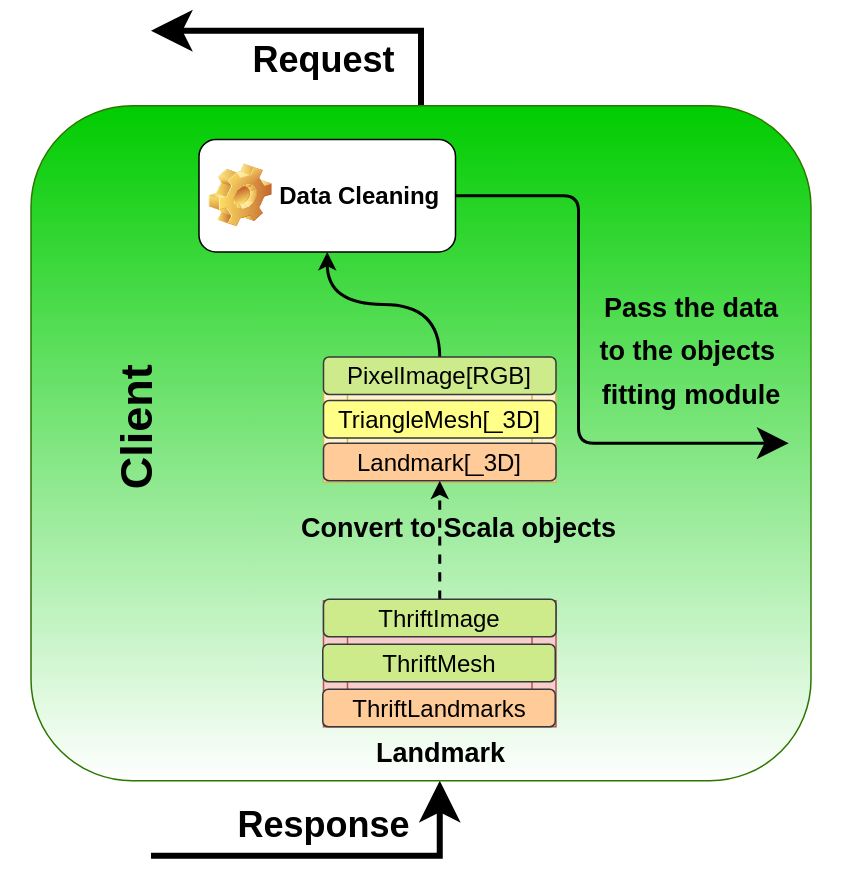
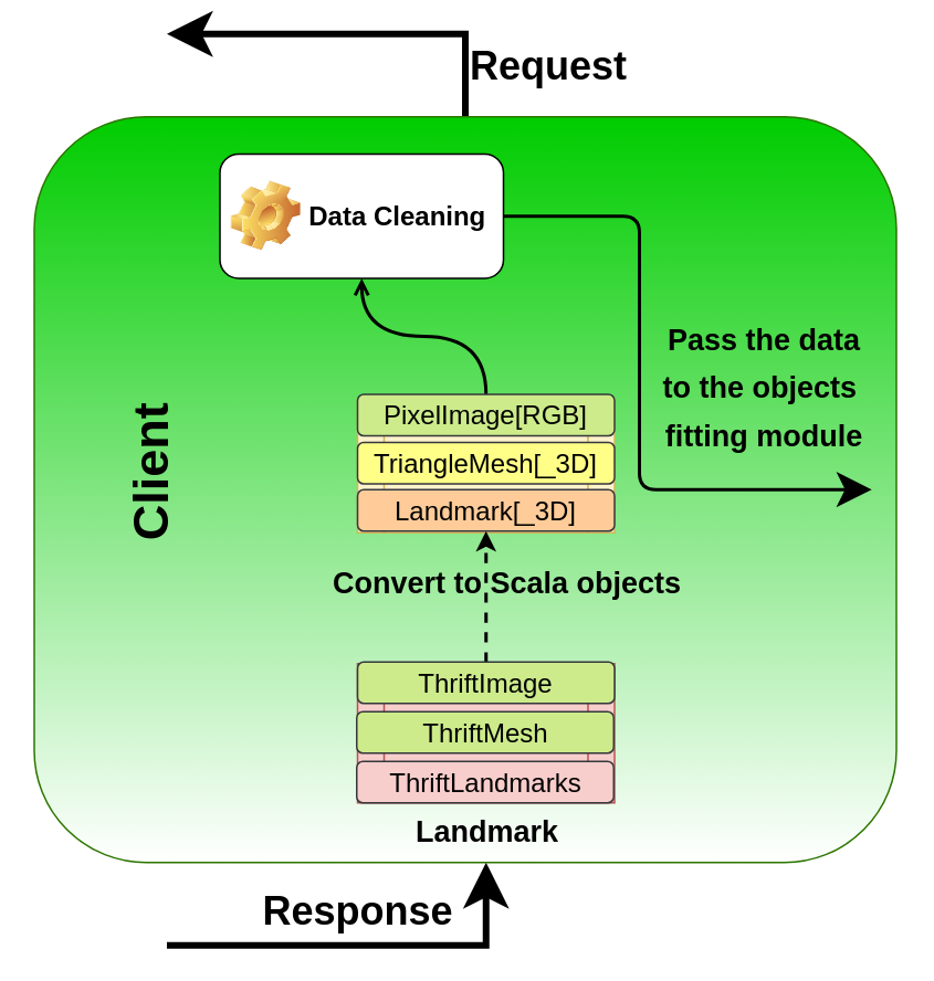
- <mxCell id="5" value="Request" style="text;strokeColor=none;fillColor=none;html=1;fontSize=24;fontStyle=1;verticalAlign=middle;align=center;" parent="1" vertex="1"><mxGeometry x="164.5" y="20" width="100" height="40" as="geometry" /></mxCell>
+ <mxCell id="5" value="Request" style="text;strokeColor=none;fillColor=none;html=1;fontSize=24;fontStyle=1;verticalAlign=middle;align=center;" parent="1" vertex="1"><mxGeometry x="279.5" y="20" width="100" height="40" as="geometry" /></mxCell>
- <mxCell id="15" style="edgeStyle=orthogonalEdgeStyle;curved=1;rounded=0;orthogonalLoop=1;jettySize=auto;html=1;exitX=0.5;exitY=0;exitDx=0;exitDy=0;entryX=0.5;entryY=1;entryDx=0;entryDy=0;strokeWidth=2;" parent="1" source="16" target="19" edge="1"><mxGeometry relative="1" as="geometry" /></mxCell>
+ <mxCell id="15" style="edgeStyle=orthogonalEdgeStyle;curved=1;rounded=0;orthogonalLoop=1;jettySize=auto;html=1;exitX=0.5;exitY=0;exitDx=0;exitDy=0;entryX=0.5;entryY=1;entryDx=0;entryDy=0;strokeWidth=2;endArrow=open;" parent="1" source="16" target="19" edge="1"><mxGeometry relative="1" as="geometry" /></mxCell>
- <mxCell id="13" value="&lt;font style=&quot;font-size: 16px&quot;&gt;ThriftLandmarks&lt;/font&gt;" style="rounded=1;whiteSpace=wrap;html=1;fillColor=#ffcc99;strokeColor=#36393d;" parent="1" vertex="1"><mxGeometry x="214.5" y="459" width="155" height="25" as="geometry" /></mxCell>
+ <mxCell id="13" value="&lt;font style=&quot;font-size: 16px&quot;&gt;ThriftLandmarks&lt;/font&gt;" style="rounded=1;whiteSpace=wrap;html=1;fillColor=#f8cecc;strokeColor=#36393d;" parent="1" vertex="1"><mxGeometry x="214.5" y="459" width="155" height="25" as="geometry" /></mxCell>
